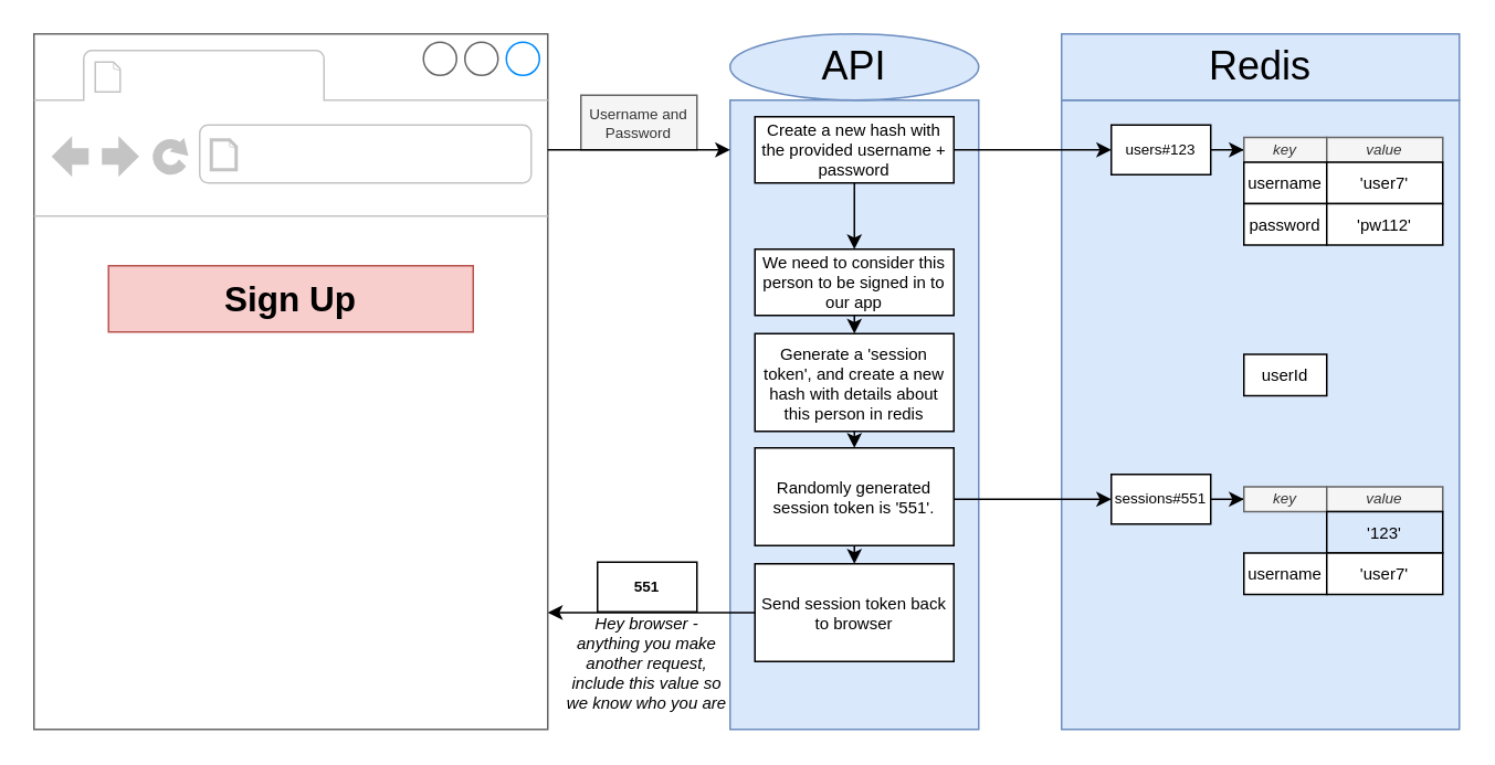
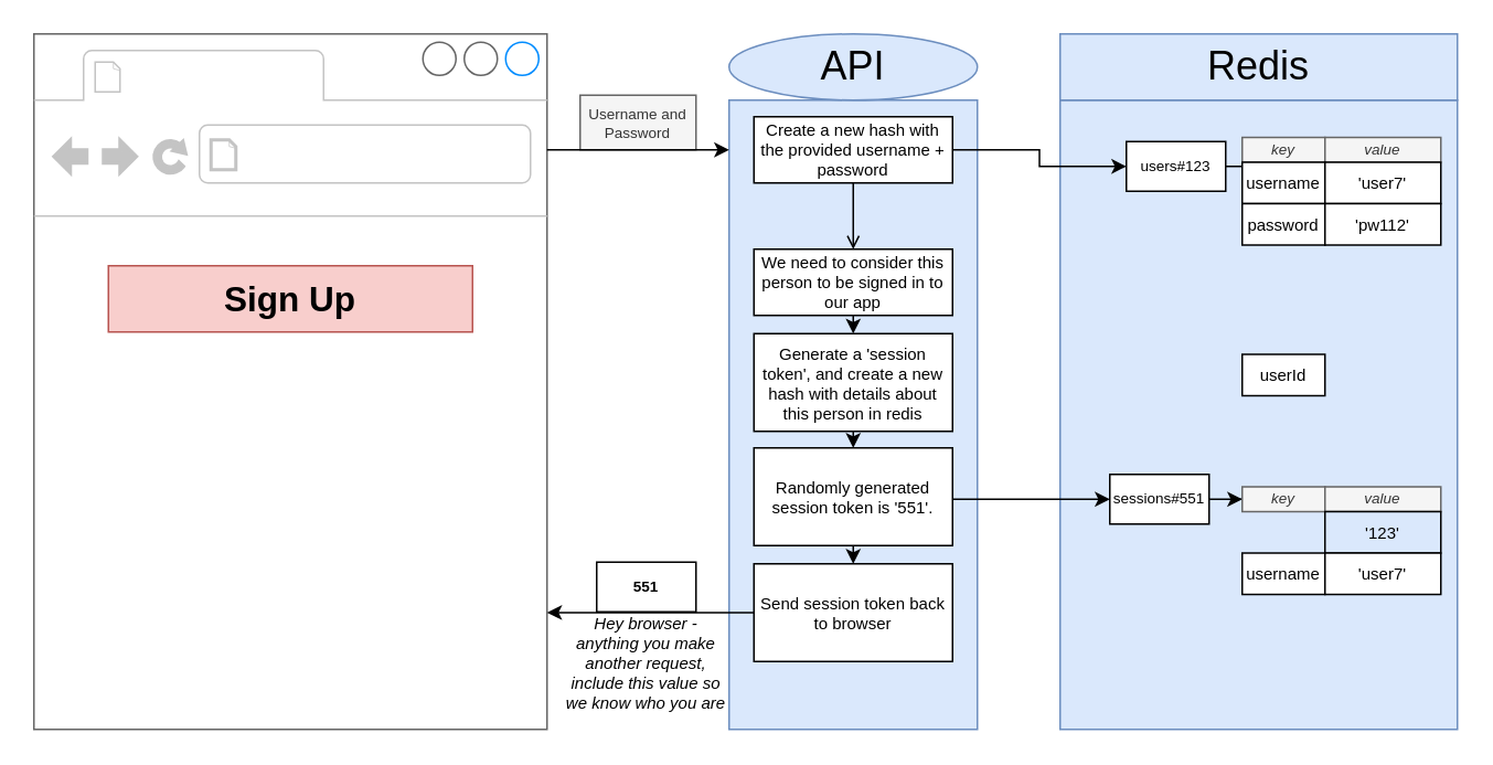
- <mxCell id="10" value="users#123" style="rounded=0;whiteSpace=wrap;html=1;fontSize=9;" vertex="1" parent="1"><mxGeometry x="670" y="75" width="60" height="30" as="geometry" /></mxCell>
+ <mxCell id="10" value="users#123" style="rounded=0;whiteSpace=wrap;html=1;fontSize=9;" vertex="1" parent="1"><mxGeometry x="680" y="85" width="60" height="30" as="geometry" /></mxCell>
- <mxCell id="20" style="edgeStyle=orthogonalEdgeStyle;rounded=0;orthogonalLoop=1;jettySize=auto;html=1;exitX=0.5;exitY=1;exitDx=0;exitDy=0;fontSize=10;" edge="1" parent="1" source="21" target="23"><mxGeometry relative="1" as="geometry" /></mxCell>
+ <mxCell id="20" style="edgeStyle=orthogonalEdgeStyle;rounded=0;orthogonalLoop=1;jettySize=auto;html=1;exitX=0.5;exitY=1;exitDx=0;exitDy=0;fontSize=10;endArrow=open;" edge="1" parent="1" source="21" target="23"><mxGeometry relative="1" as="geometry" /></mxCell>
